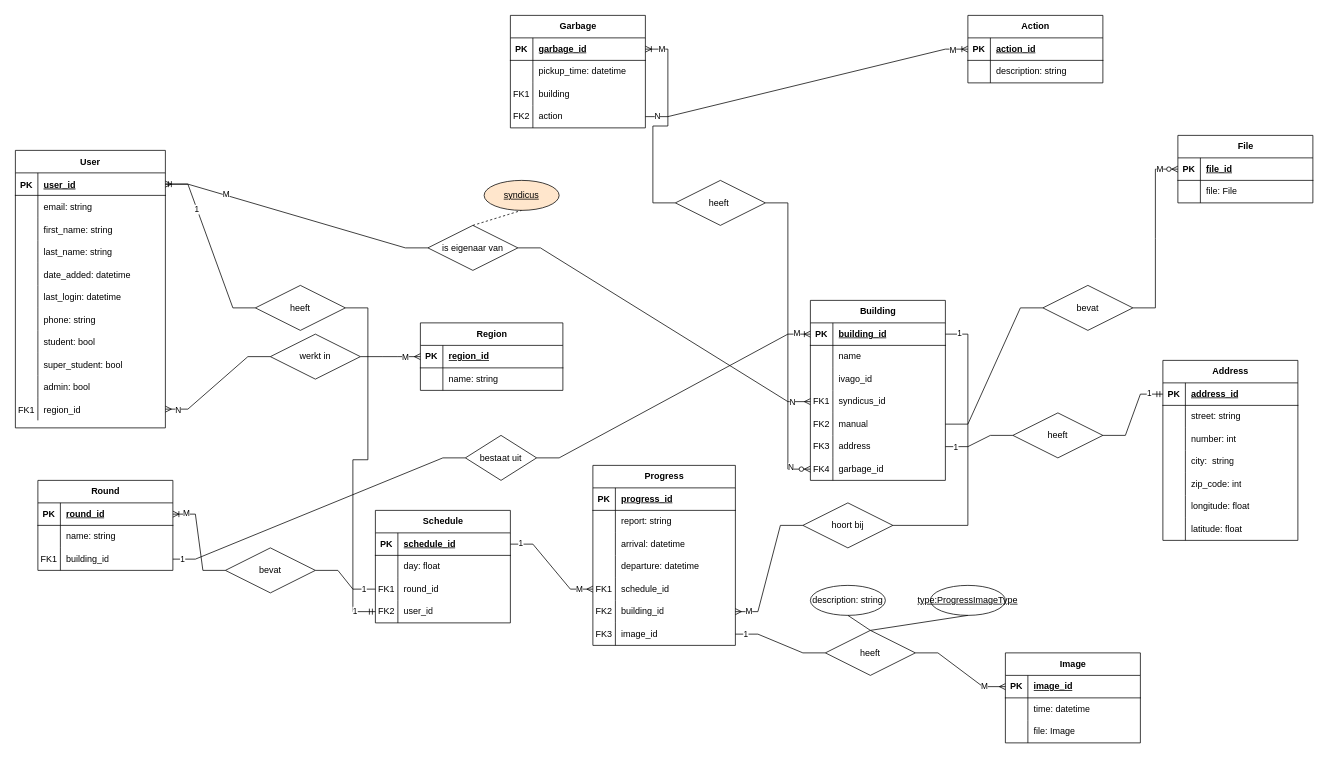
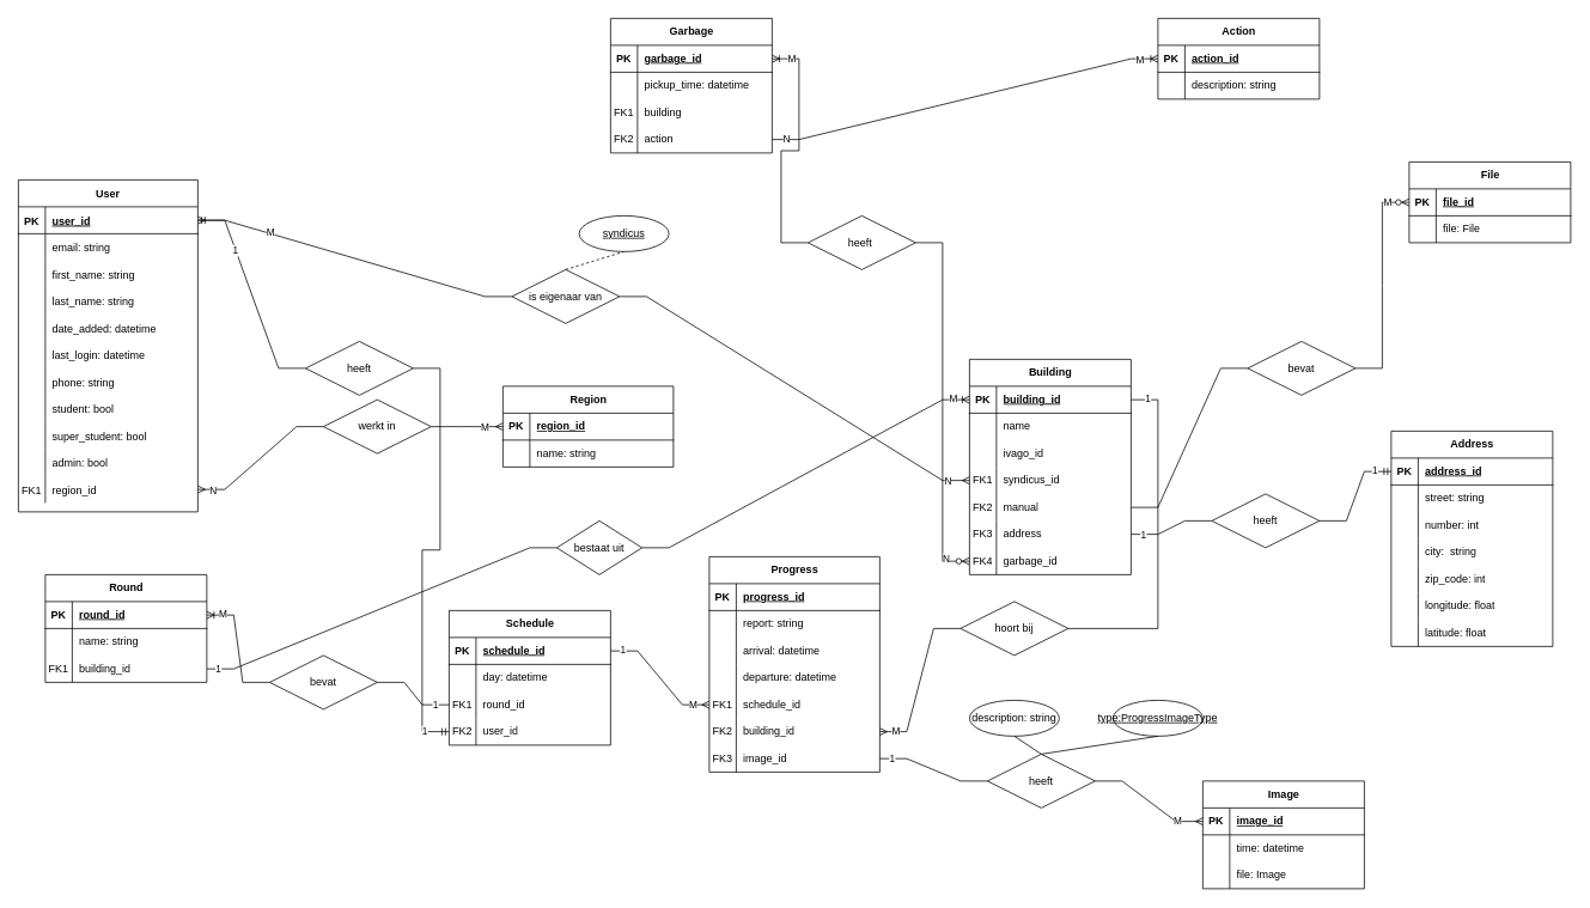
- <mxCell id="220" value="syndicus" style="ellipse;whiteSpace=wrap;html=1;align=center;fontStyle=4;fillColor=#ffe6cc;" vertex="1" parent="1"><mxGeometry x="645" y="240" width="100" height="40" as="geometry" /></mxCell>
+ <mxCell id="220" value="syndicus" style="ellipse;whiteSpace=wrap;html=1;align=center;fontStyle=4;" vertex="1" parent="1"><mxGeometry x="645" y="240" width="100" height="40" as="geometry" /></mxCell>
- <mxCell id="81" value="day: float" style="shape=partialRectangle;connectable=0;fillColor=none;top=0;left=0;bottom=0;right=0;align=left;spacingLeft=6;overflow=hidden;whiteSpace=wrap;html=1;" parent="79" vertex="1"><mxGeometry x="30" width="150" height="30" as="geometry"><mxRectangle width="150" height="30" as="alternateBounds" /></mxGeometry></mxCell>
+ <mxCell id="81" value="day: datetime" style="shape=partialRectangle;connectable=0;fillColor=none;top=0;left=0;bottom=0;right=0;align=left;spacingLeft=6;overflow=hidden;whiteSpace=wrap;html=1;" parent="79" vertex="1"><mxGeometry x="30" width="150" height="30" as="geometry"><mxRectangle width="150" height="30" as="alternateBounds" /></mxGeometry></mxCell>
